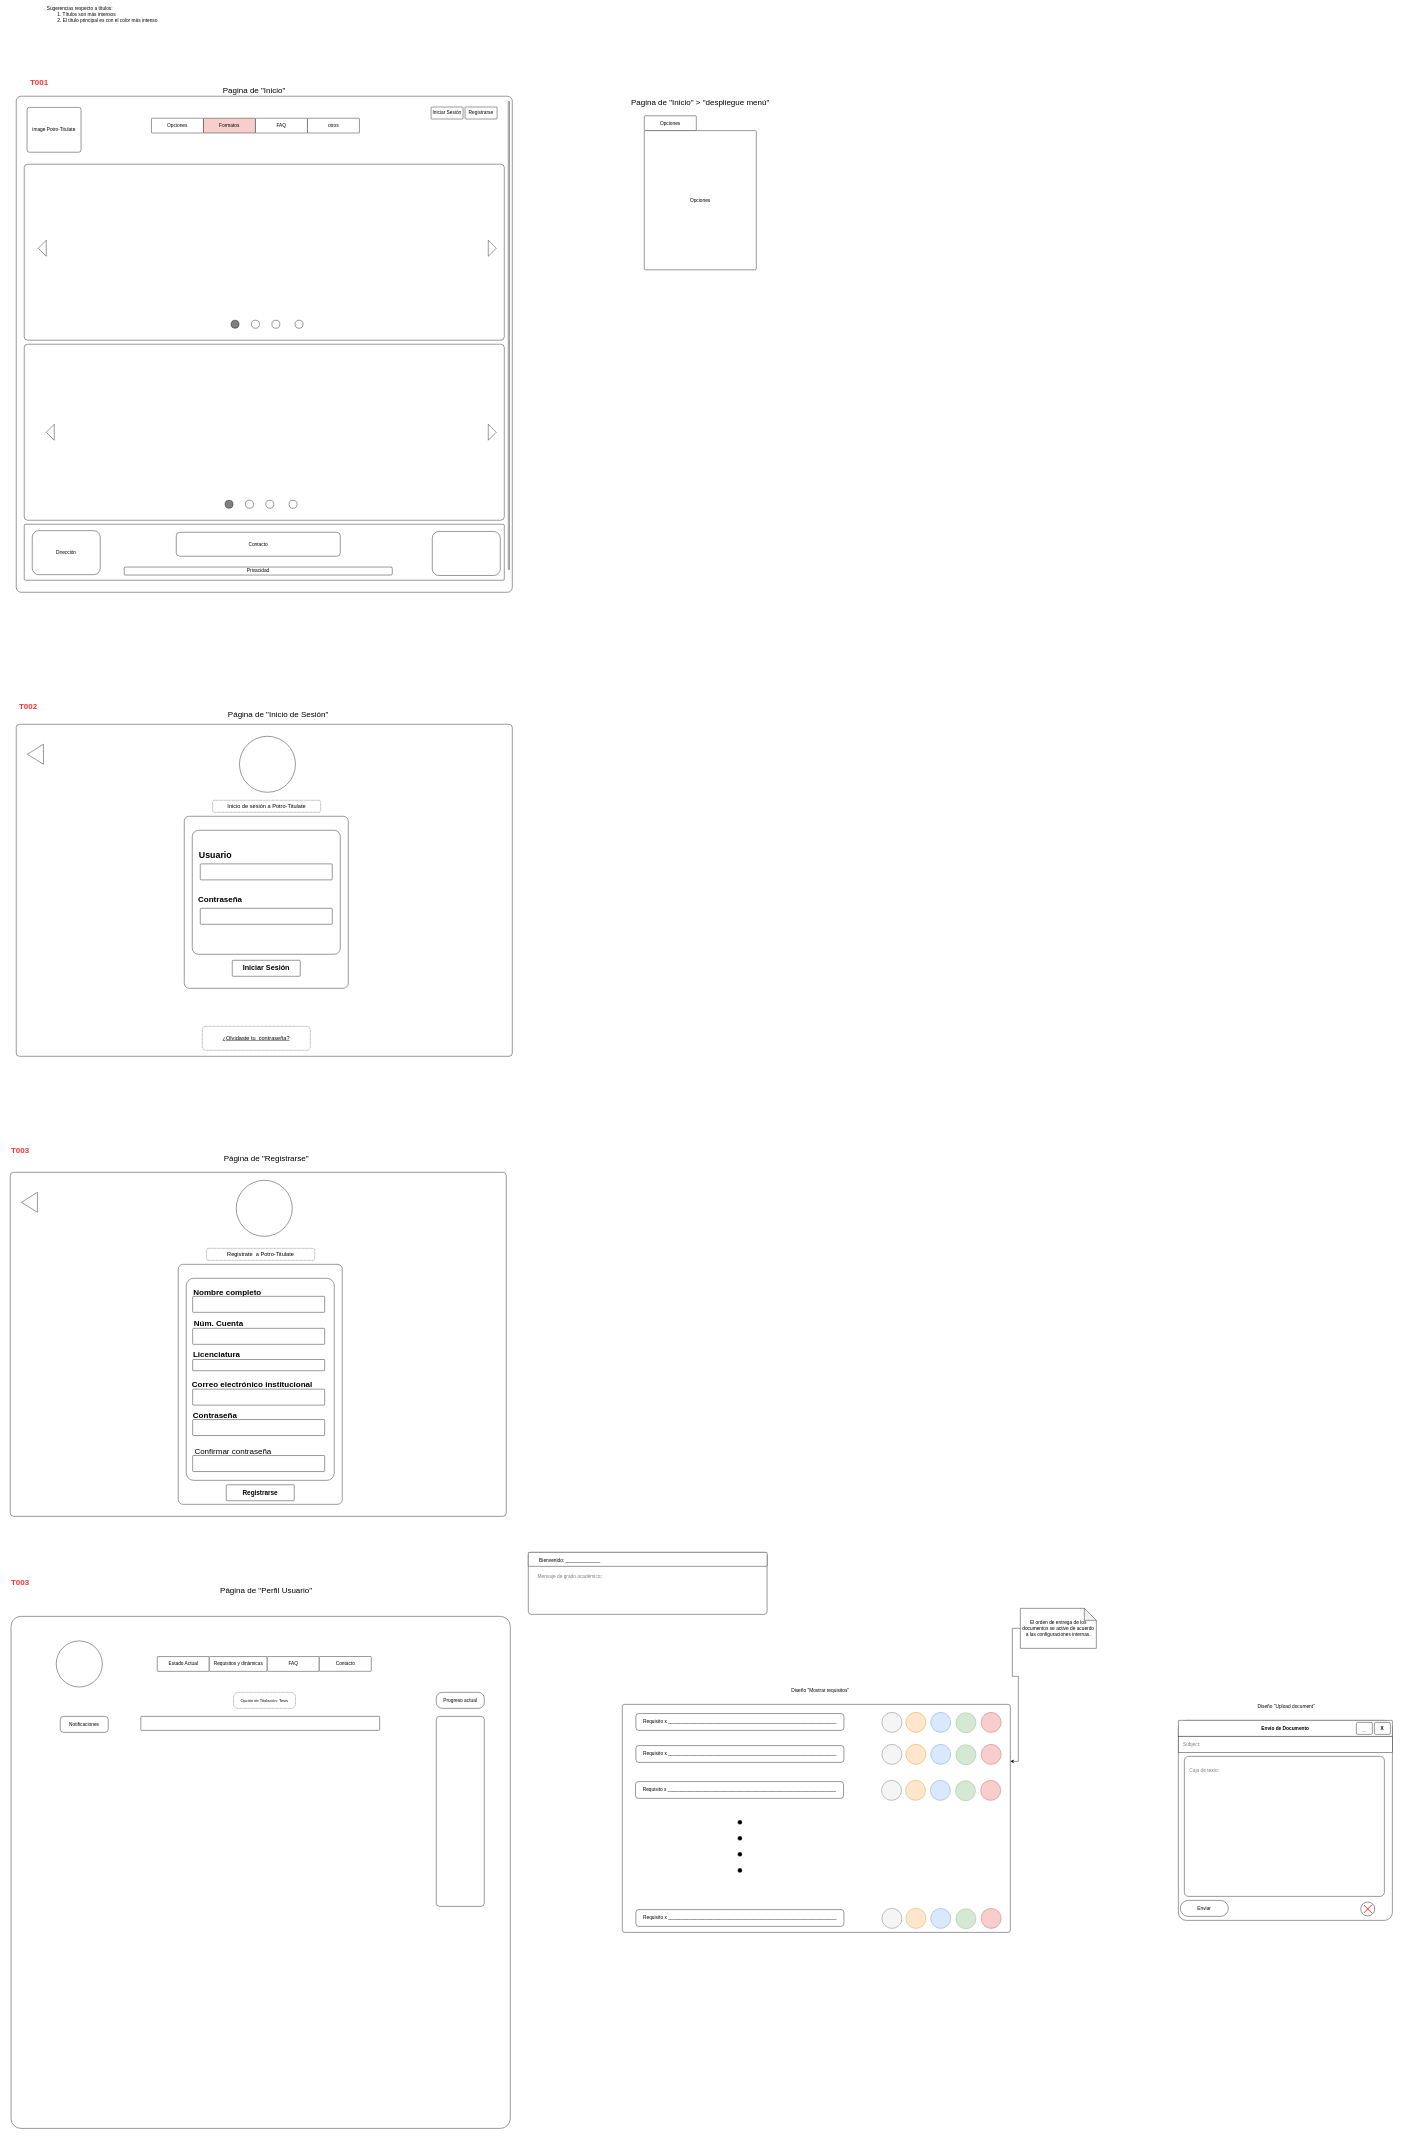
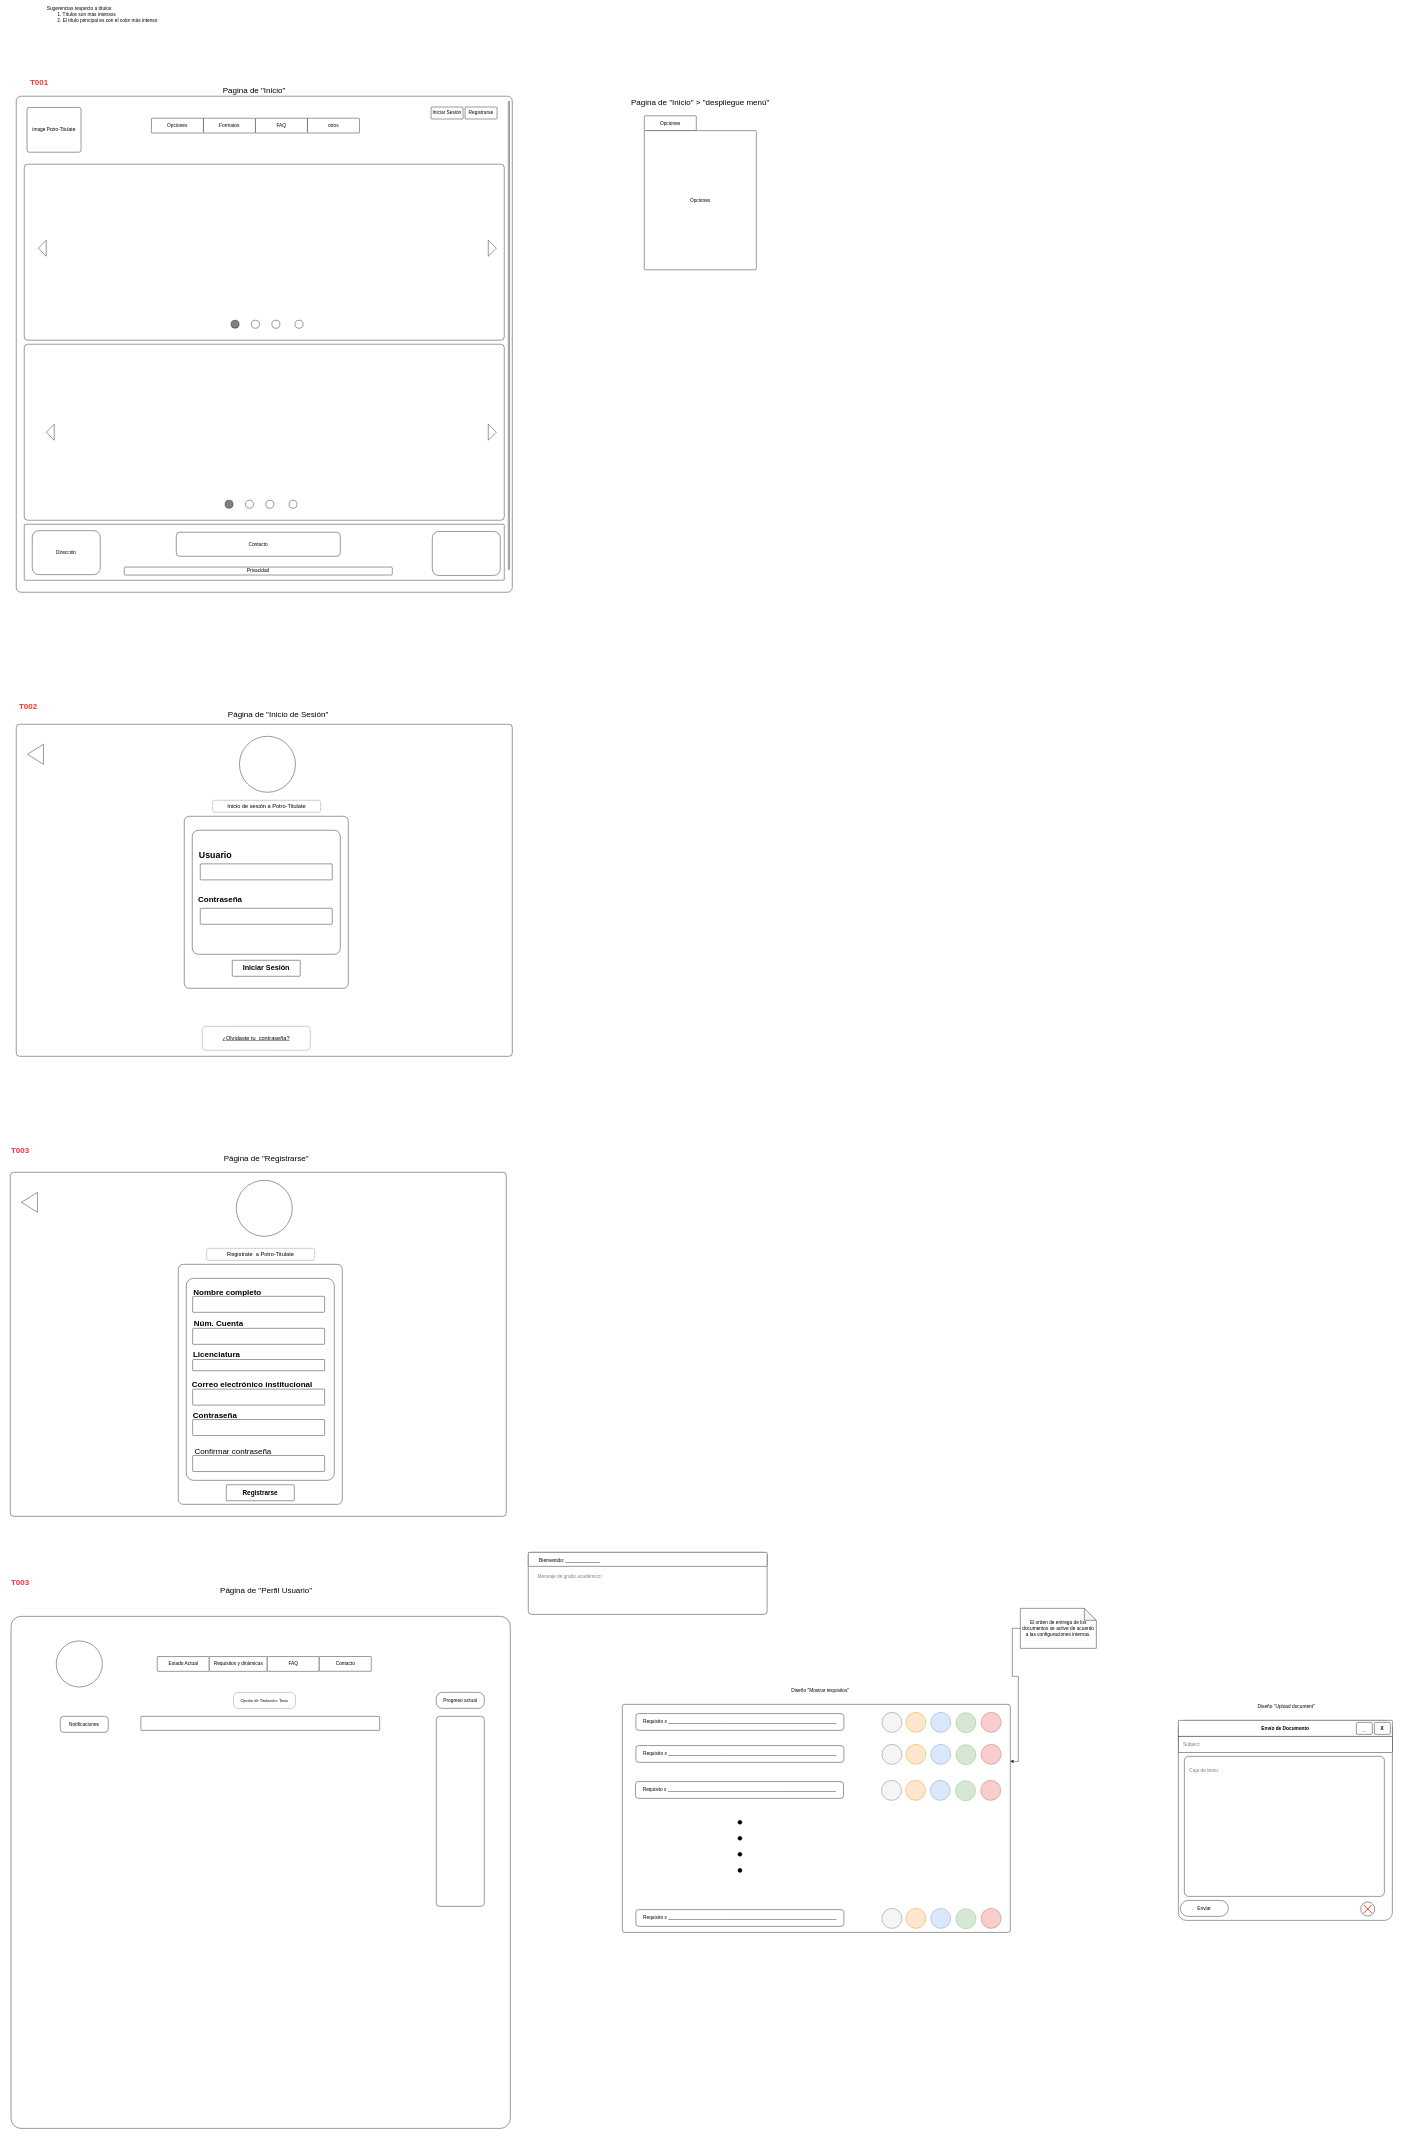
- <mxCell id="5" value="Formatos" style="rounded=1;whiteSpace=wrap;html=1;arcSize=5;fillColor=#f8cecc;" parent="1" vertex="1"><mxGeometry x="508" y="295" width="130" height="37" as="geometry" /></mxCell>
+ <mxCell id="5" value="Formatos" style="rounded=1;whiteSpace=wrap;html=1;arcSize=5;" parent="1" vertex="1"><mxGeometry x="508" y="295" width="130" height="37" as="geometry" /></mxCell>
